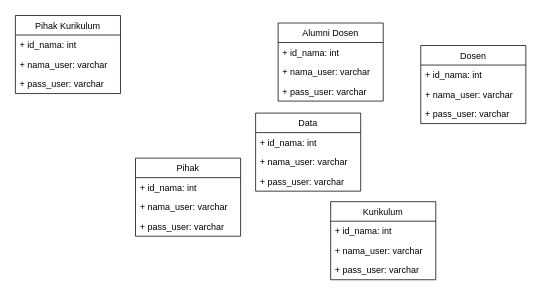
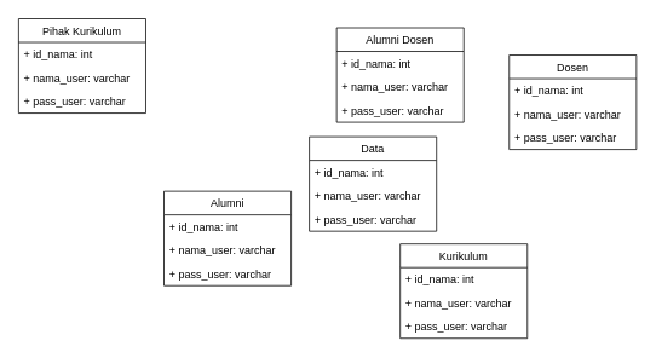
- <mxCell id="18" value="Pihak" style="swimlane;fontStyle=0;childLayout=stackLayout;horizontal=1;startSize=26;fillColor=none;horizontalStack=0;resizeParent=1;resizeParentMax=0;resizeLast=0;collapsible=1;marginBottom=0;" vertex="1" parent="1"><mxGeometry x="180" y="210" width="140" height="104" as="geometry" /></mxCell>
+ <mxCell id="18" value="Alumni" style="swimlane;fontStyle=0;childLayout=stackLayout;horizontal=1;startSize=26;fillColor=none;horizontalStack=0;resizeParent=1;resizeParentMax=0;resizeLast=0;collapsible=1;marginBottom=0;" vertex="1" parent="1"><mxGeometry x="180" y="210" width="140" height="104" as="geometry" /></mxCell>
